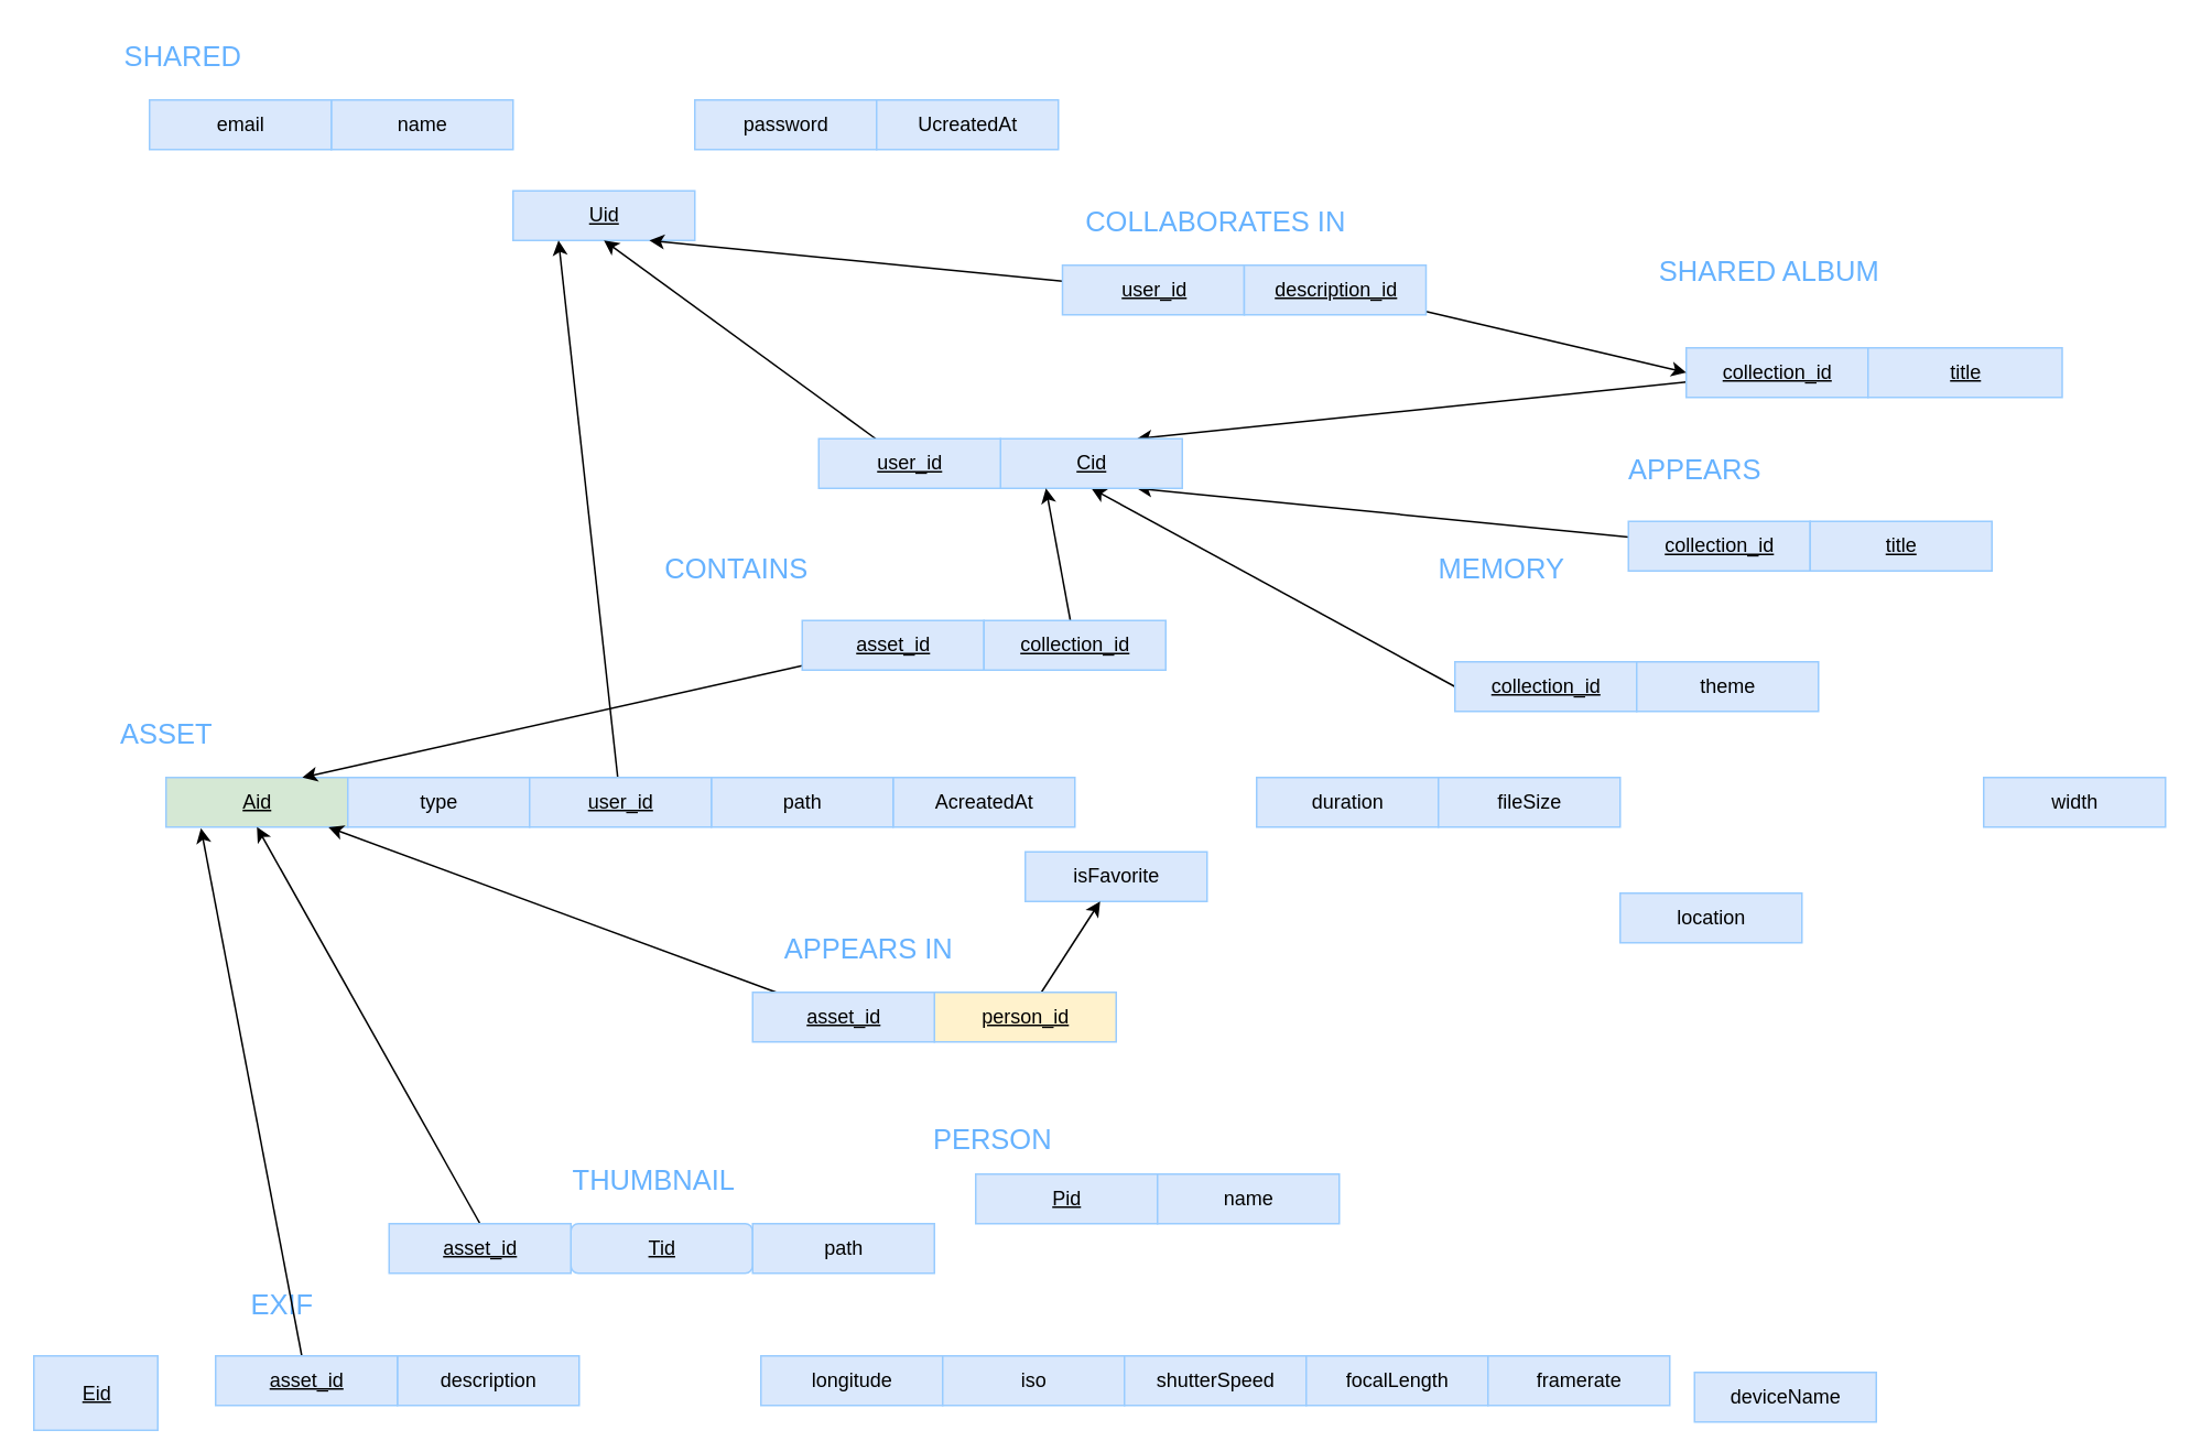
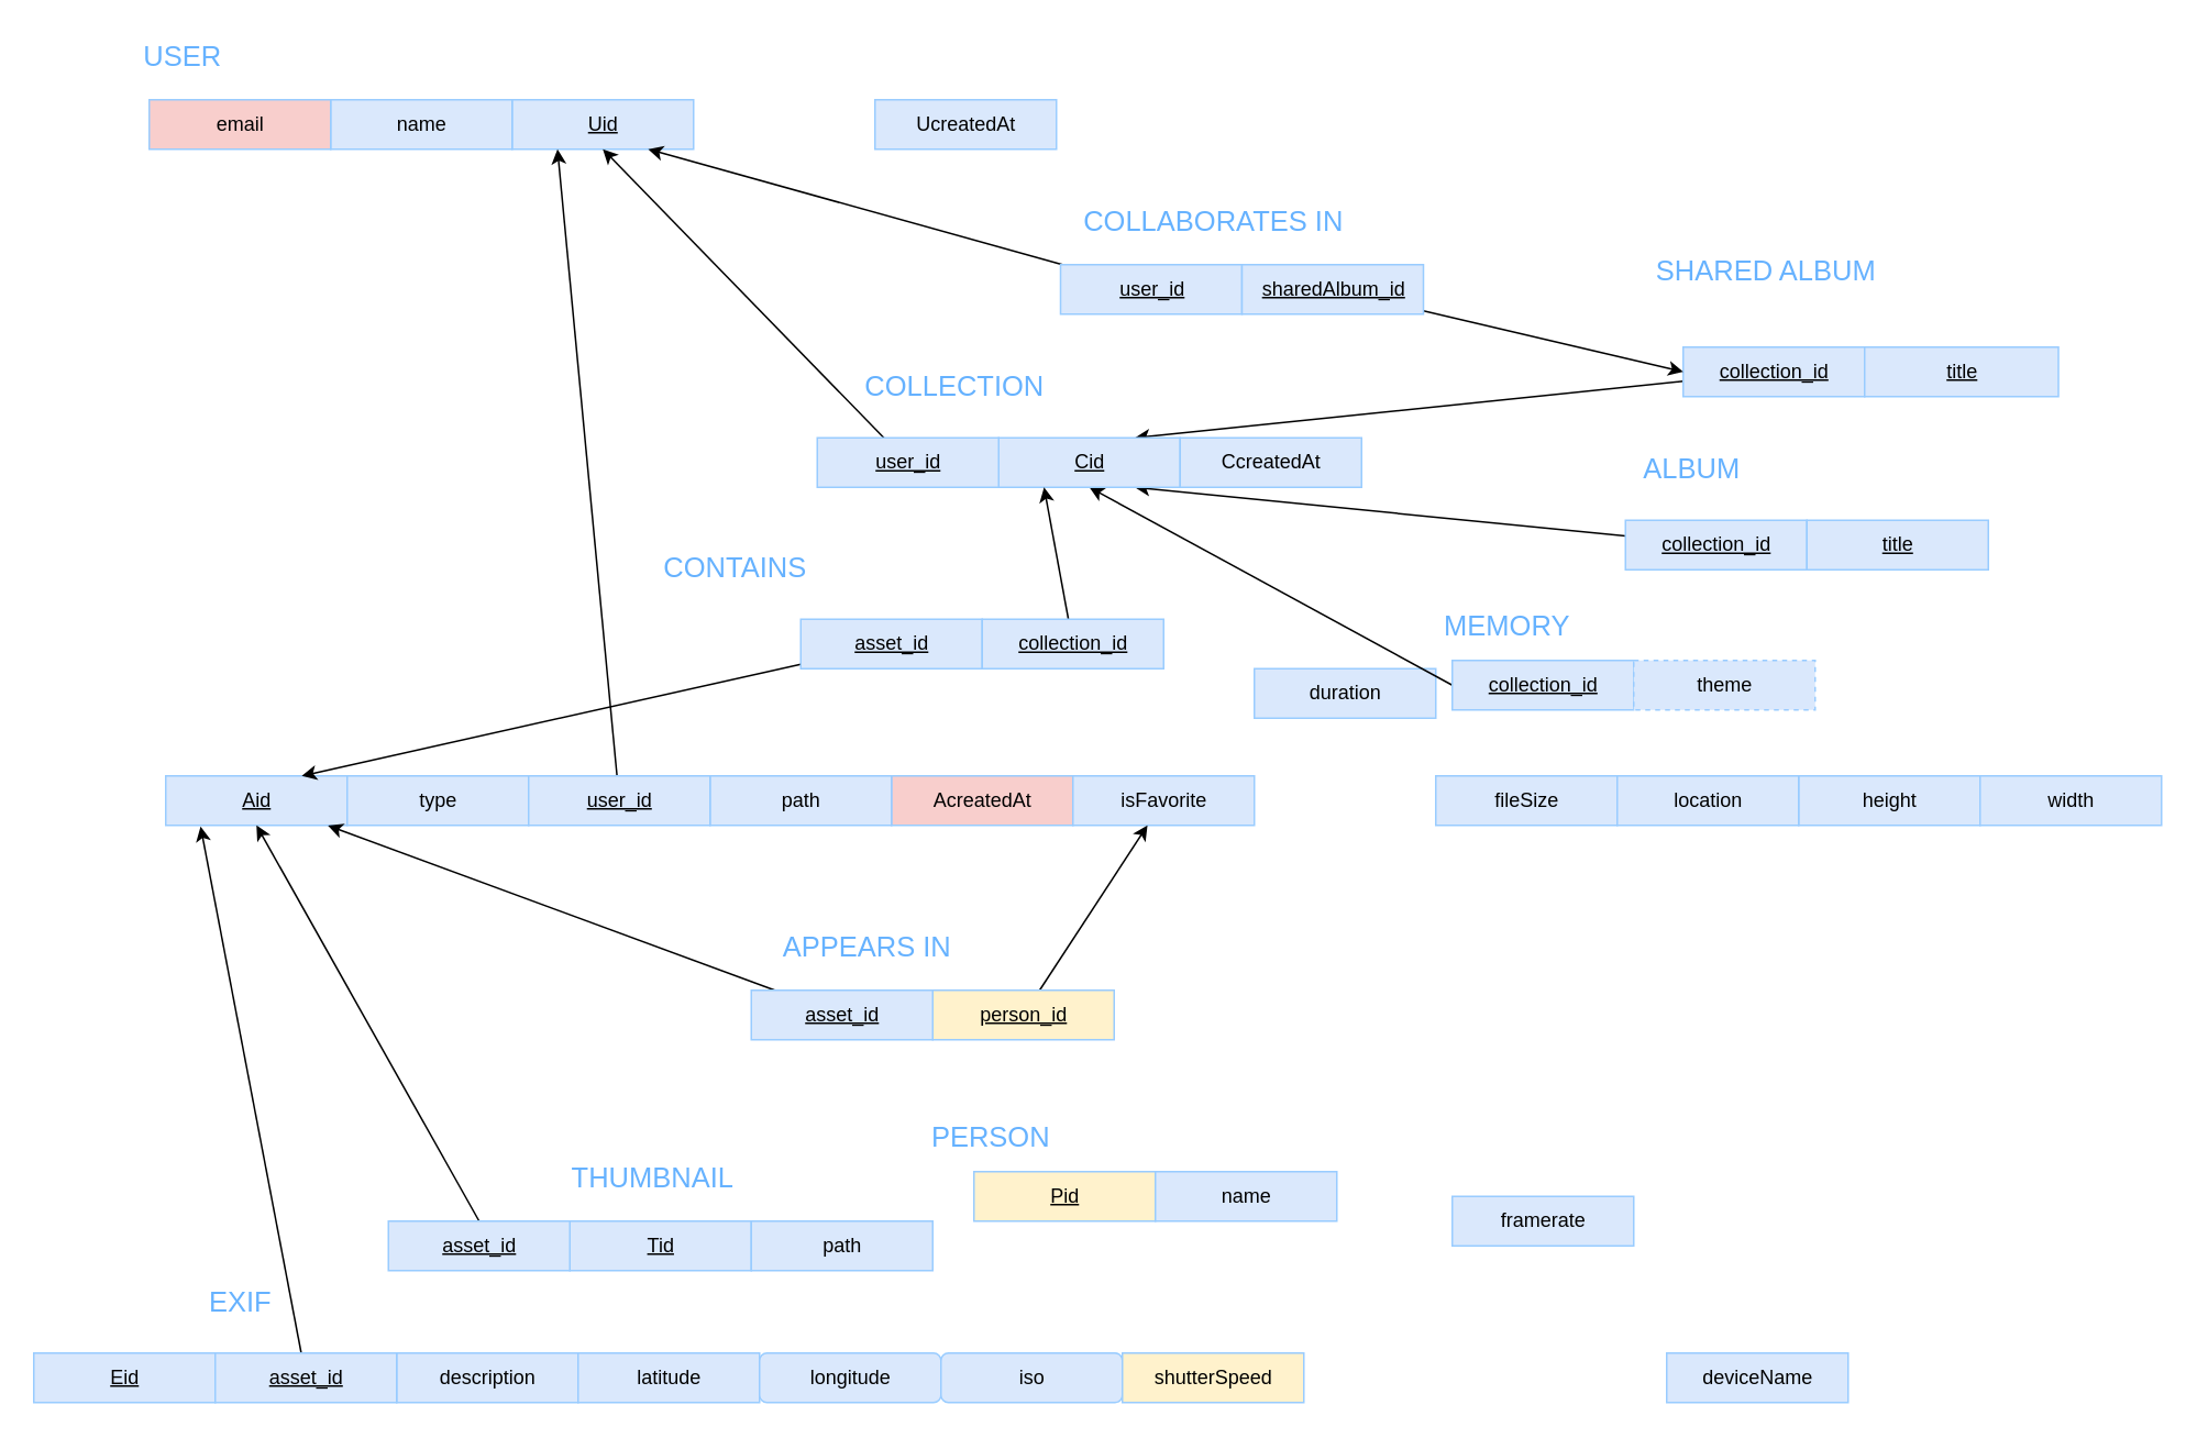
- <mxCell id="14" value="SHARED" style="text;html=1;align=center;verticalAlign=middle;resizable=0;points=[];autosize=1;strokeColor=none;fillColor=none;fontSize=17;fontColor=#66B2FF;" parent="1" vertex="1"><mxGeometry x="75" y="20" width="70" height="30" as="geometry" /></mxCell>
+ <mxCell id="14" value="USER" style="text;html=1;align=center;verticalAlign=middle;resizable=0;points=[];autosize=1;strokeColor=none;fillColor=none;fontSize=17;fontColor=#66B2FF;" parent="1" vertex="1"><mxGeometry x="75" y="20" width="70" height="30" as="geometry" /></mxCell>
- <mxCell id="16" value="email" style="html=1;fillColor=#dae8fc;strokeColor=#99CCFF;" parent="1" vertex="1"><mxGeometry x="90" y="60" width="110" height="30" as="geometry" /></mxCell>
+ <mxCell id="16" value="email" style="html=1;fillColor=#f8cecc;strokeColor=#99CCFF;" parent="1" vertex="1"><mxGeometry x="90" y="60" width="110" height="30" as="geometry" /></mxCell>
- <mxCell id="17" value="password" style="html=1;fillColor=#dae8fc;strokeColor=#99CCFF;" parent="1" vertex="1"><mxGeometry x="420" y="60" width="110" height="30" as="geometry" /></mxCell>
- <mxCell id="13" value="&lt;u&gt;Uid&lt;/u&gt;" style="html=1;fillColor=#dae8fc;strokeColor=#99CCFF;" parent="1" vertex="1"><mxGeometry x="310" y="115" width="110" height="30" as="geometry" /></mxCell>
+ <mxCell id="13" value="&lt;u&gt;Uid&lt;/u&gt;" style="html=1;fillColor=#dae8fc;strokeColor=#99CCFF;" parent="1" vertex="1"><mxGeometry x="310" y="60" width="110" height="30" as="geometry" /></mxCell>
- <mxCell id="60" value="&lt;u&gt;description_id&lt;/u&gt;" style="html=1;fillColor=#dae8fc;strokeColor=#99CCFF;" vertex="1" parent="1"><mxGeometry x="752.5" y="160" width="110" height="30" as="geometry" /></mxCell>
+ <mxCell id="60" value="&lt;u&gt;sharedAlbum_id&lt;/u&gt;" style="html=1;fillColor=#dae8fc;strokeColor=#99CCFF;" vertex="1" parent="1"><mxGeometry x="752.5" y="160" width="110" height="30" as="geometry" /></mxCell>
+ <mxCell id="48" value="COLLECTION" style="text;html=1;align=center;verticalAlign=middle;resizable=0;points=[];autosize=1;strokeColor=none;fillColor=none;fontSize=17;fontColor=#66B2FF;" vertex="1" parent="1"><mxGeometry x="512.5" y="220" width="130" height="30" as="geometry" /></mxCell>
+ <mxCell id="50" value="CcreatedAt" style="html=1;fillColor=#dae8fc;strokeColor=#99CCFF;" vertex="1" parent="1"><mxGeometry x="715" y="265" width="110" height="30" as="geometry" /></mxCell>
- <mxCell id="22" value="APPEARS" style="text;html=1;align=center;verticalAlign=middle;resizable=0;points=[];autosize=1;strokeColor=none;fillColor=none;fontSize=17;fontColor=#66B2FF;" parent="1" vertex="1"><mxGeometry x="985" y="270" width="80" height="30" as="geometry" /></mxCell>
+ <mxCell id="22" value="ALBUM" style="text;html=1;align=center;verticalAlign=middle;resizable=0;points=[];autosize=1;strokeColor=none;fillColor=none;fontSize=17;fontColor=#66B2FF;" parent="1" vertex="1"><mxGeometry x="985" y="270" width="80" height="30" as="geometry" /></mxCell>
- <mxCell id="21" value="MEMORY" style="text;html=1;align=center;verticalAlign=middle;resizable=0;points=[];autosize=1;strokeColor=none;fillColor=none;fontSize=17;fontColor=#66B2FF;" parent="1" vertex="1"><mxGeometry x="857.5" y="330" width="100" height="30" as="geometry" /></mxCell>
+ <mxCell id="21" value="MEMORY" style="text;html=1;align=center;verticalAlign=middle;resizable=0;points=[];autosize=1;strokeColor=none;fillColor=none;fontSize=17;fontColor=#66B2FF;" parent="1" vertex="1"><mxGeometry x="862.5" y="365" width="100" height="30" as="geometry" /></mxCell>
- <mxCell id="38" value="theme" style="html=1;fillColor=#dae8fc;strokeColor=#99CCFF;" parent="1" vertex="1"><mxGeometry x="990" y="400" width="110" height="30" as="geometry" /></mxCell>
+ <mxCell id="38" value="theme" style="html=1;fillColor=#dae8fc;strokeColor=#99CCFF;dashed=1;" parent="1" vertex="1"><mxGeometry x="990" y="400" width="110" height="30" as="geometry" /></mxCell>
- <mxCell id="11" value="&lt;font color=&quot;#66b2ff&quot; style=&quot;font-size: 17px;&quot;&gt;ASSET&lt;/font&gt;" style="text;html=1;align=center;verticalAlign=middle;resizable=0;points=[];autosize=1;strokeColor=none;fillColor=none;" parent="1" vertex="1"><mxGeometry x="60" y="430" width="80" height="30" as="geometry" /></mxCell>
- <mxCell id="2" value="&lt;u&gt;Aid&lt;/u&gt;" style="html=1;fillColor=#d5e8d4;strokeColor=#99CCFF;" parent="1" vertex="1"><mxGeometry x="100" y="470" width="110" height="30" as="geometry" /></mxCell>
+ <mxCell id="2" value="&lt;u&gt;Aid&lt;/u&gt;" style="html=1;fillColor=#dae8fc;strokeColor=#99CCFF;" parent="1" vertex="1"><mxGeometry x="100" y="470" width="110" height="30" as="geometry" /></mxCell>
- <mxCell id="4" value="AcreatedAt" style="html=1;fillColor=#dae8fc;strokeColor=#99CCFF;" parent="1" vertex="1"><mxGeometry x="540" y="470" width="110" height="30" as="geometry" /></mxCell>
+ <mxCell id="4" value="AcreatedAt" style="html=1;fillColor=#f8cecc;strokeColor=#99CCFF;" parent="1" vertex="1"><mxGeometry x="540" y="470" width="110" height="30" as="geometry" /></mxCell>
- <mxCell id="7" value="duration" style="html=1;fillColor=#dae8fc;strokeColor=#99CCFF;" parent="1" vertex="1"><mxGeometry x="760" y="470" width="110" height="30" as="geometry" /></mxCell>
+ <mxCell id="7" value="duration" style="html=1;fillColor=#dae8fc;strokeColor=#99CCFF;" parent="1" vertex="1"><mxGeometry x="760" y="405" width="110" height="30" as="geometry" /></mxCell>
+ <mxCell id="9" value="height" style="html=1;fillColor=#dae8fc;strokeColor=#99CCFF;" parent="1" vertex="1"><mxGeometry x="1090" y="470" width="110" height="30" as="geometry" /></mxCell>
- <mxCell id="6" value="isFavorite" style="html=1;fillColor=#dae8fc;strokeColor=#99CCFF;" parent="1" vertex="1"><mxGeometry x="620" y="515" width="110" height="30" as="geometry" /></mxCell>
+ <mxCell id="6" value="isFavorite" style="html=1;fillColor=#dae8fc;strokeColor=#99CCFF;" parent="1" vertex="1"><mxGeometry x="650" y="470" width="110" height="30" as="geometry" /></mxCell>
- <mxCell id="10" value="location" style="html=1;fillColor=#dae8fc;strokeColor=#99CCFF;" parent="1" vertex="1"><mxGeometry x="980" y="540" width="110" height="30" as="geometry" /></mxCell>
+ <mxCell id="10" value="location" style="html=1;fillColor=#dae8fc;strokeColor=#99CCFF;" parent="1" vertex="1"><mxGeometry x="980" y="470" width="110" height="30" as="geometry" /></mxCell>
- <mxCell id="39" value="&lt;u&gt;Pid&lt;/u&gt;" style="html=1;fillColor=#dae8fc;strokeColor=#99CCFF;" parent="1" vertex="1"><mxGeometry x="590" y="710" width="110" height="30" as="geometry" /></mxCell>
+ <mxCell id="39" value="&lt;u&gt;Pid&lt;/u&gt;" style="html=1;fillColor=#fff2cc;strokeColor=#99CCFF;" parent="1" vertex="1"><mxGeometry x="590" y="710" width="110" height="30" as="geometry" /></mxCell>
- <mxCell id="25" value="&lt;u&gt;Tid&lt;/u&gt;" style="html=1;fillColor=#dae8fc;strokeColor=#99CCFF;rounded=1;" parent="1" vertex="1"><mxGeometry x="345" y="740" width="110" height="30" as="geometry" /></mxCell>
+ <mxCell id="25" value="&lt;u&gt;Tid&lt;/u&gt;" style="html=1;fillColor=#dae8fc;strokeColor=#99CCFF;" parent="1" vertex="1"><mxGeometry x="345" y="740" width="110" height="30" as="geometry" /></mxCell>
- <mxCell id="28" value="EXIF" style="text;html=1;align=center;verticalAlign=middle;resizable=0;points=[];autosize=1;strokeColor=none;fillColor=none;fontSize=17;fontColor=#66B2FF;" parent="1" vertex="1"><mxGeometry x="140" y="775" width="60" height="30" as="geometry" /></mxCell>
+ <mxCell id="28" value="EXIF" style="text;html=1;align=center;verticalAlign=middle;resizable=0;points=[];autosize=1;strokeColor=none;fillColor=none;fontSize=17;fontColor=#66B2FF;" parent="1" vertex="1"><mxGeometry x="115" y="775" width="60" height="30" as="geometry" /></mxCell>
+ <mxCell id="31" value="latitude" style="html=1;fillColor=#dae8fc;strokeColor=#99CCFF;" parent="1" vertex="1"><mxGeometry x="350" y="820" width="110" height="30" as="geometry" /></mxCell>
- <mxCell id="32" value="longitude" style="html=1;fillColor=#dae8fc;strokeColor=#99CCFF;" parent="1" vertex="1"><mxGeometry x="460" y="820" width="110" height="30" as="geometry" /></mxCell>
+ <mxCell id="32" value="longitude" style="html=1;fillColor=#dae8fc;strokeColor=#99CCFF;rounded=1;" parent="1" vertex="1"><mxGeometry x="460" y="820" width="110" height="30" as="geometry" /></mxCell>
- <mxCell id="33" value="iso" style="html=1;fillColor=#dae8fc;strokeColor=#99CCFF;" parent="1" vertex="1"><mxGeometry x="570" y="820" width="110" height="30" as="geometry" /></mxCell>
+ <mxCell id="33" value="iso" style="html=1;fillColor=#dae8fc;strokeColor=#99CCFF;rounded=1;" parent="1" vertex="1"><mxGeometry x="570" y="820" width="110" height="30" as="geometry" /></mxCell>
- <mxCell id="34" value="shutterSpeed" style="html=1;fillColor=#dae8fc;strokeColor=#99CCFF;" parent="1" vertex="1"><mxGeometry x="680" y="820" width="110" height="30" as="geometry" /></mxCell>
+ <mxCell id="34" value="shutterSpeed" style="html=1;fillColor=#fff2cc;strokeColor=#99CCFF;" parent="1" vertex="1"><mxGeometry x="680" y="820" width="110" height="30" as="geometry" /></mxCell>
- <mxCell id="35" value="focalLength" style="html=1;fillColor=#dae8fc;strokeColor=#99CCFF;" parent="1" vertex="1"><mxGeometry x="790" y="820" width="110" height="30" as="geometry" /></mxCell>
- <mxCell id="36" value="framerate" style="html=1;fillColor=#dae8fc;strokeColor=#99CCFF;" parent="1" vertex="1"><mxGeometry x="900" y="820" width="110" height="30" as="geometry" /></mxCell>
+ <mxCell id="36" value="framerate" style="html=1;fillColor=#dae8fc;strokeColor=#99CCFF;" parent="1" vertex="1"><mxGeometry x="880" y="725" width="110" height="30" as="geometry" /></mxCell>
- <mxCell id="29" value="&lt;u&gt;Eid&lt;/u&gt;" style="html=1;fillColor=#dae8fc;strokeColor=#99CCFF;" parent="1" vertex="1"><mxGeometry x="20" y="820" width="75" height="45" as="geometry" /></mxCell>
+ <mxCell id="29" value="&lt;u&gt;Eid&lt;/u&gt;" style="html=1;fillColor=#dae8fc;strokeColor=#99CCFF;" parent="1" vertex="1"><mxGeometry x="20" y="820" width="110" height="30" as="geometry" /></mxCell>
- <mxCell id="37" value="deviceName" style="html=1;fillColor=#dae8fc;strokeColor=#99CCFF;" parent="1" vertex="1"><mxGeometry x="1025" y="830" width="110" height="30" as="geometry" /></mxCell>
+ <mxCell id="37" value="deviceName" style="html=1;fillColor=#dae8fc;strokeColor=#99CCFF;" parent="1" vertex="1"><mxGeometry x="1010" y="820" width="110" height="30" as="geometry" /></mxCell>
